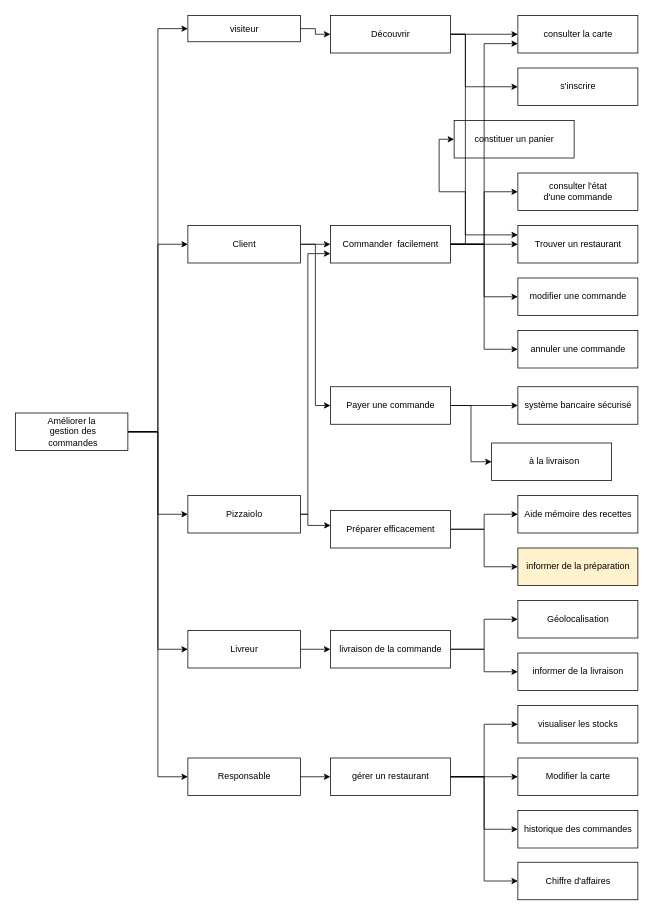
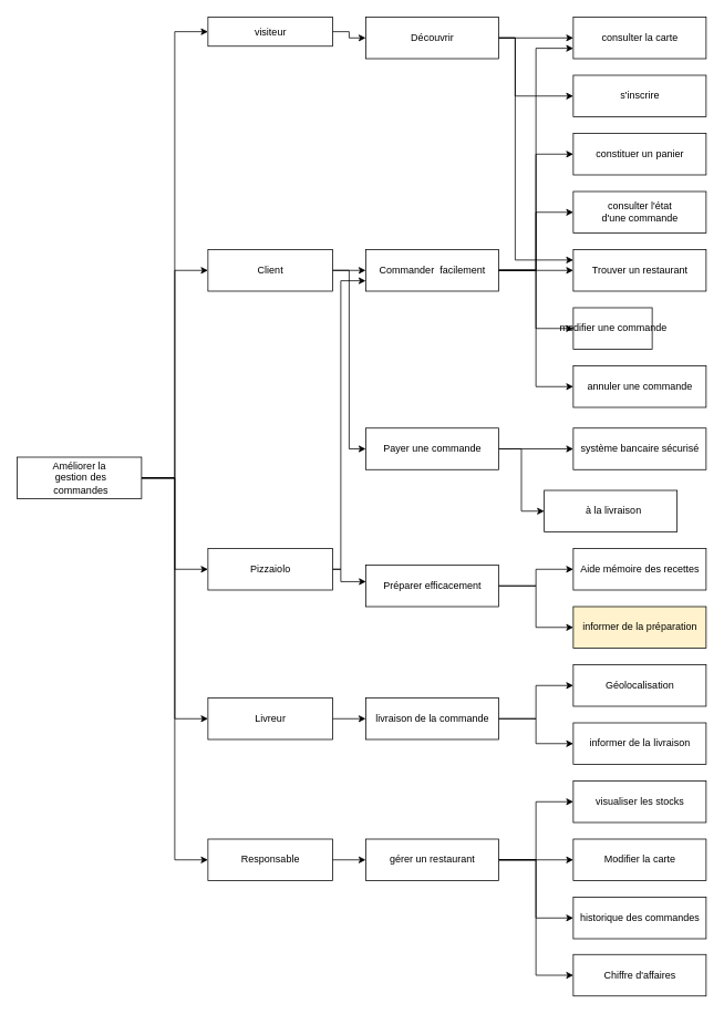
- <mxCell id="25" value="constituer un panier" style="html=1;" vertex="1" parent="1"><mxGeometry x="605" y="160" width="160" height="50" as="geometry" /></mxCell>
+ <mxCell id="25" value="constituer un panier" style="html=1;" vertex="1" parent="1"><mxGeometry x="690" y="160" width="160" height="50" as="geometry" /></mxCell>
- <mxCell id="24" value="modifier une commande" style="html=1;" vertex="1" parent="1"><mxGeometry x="690" y="370" width="160" height="50" as="geometry" /></mxCell>
+ <mxCell id="24" value="modifier une commande" style="html=1;" vertex="1" parent="1"><mxGeometry x="690" y="370" width="95" height="50" as="geometry" /></mxCell>
